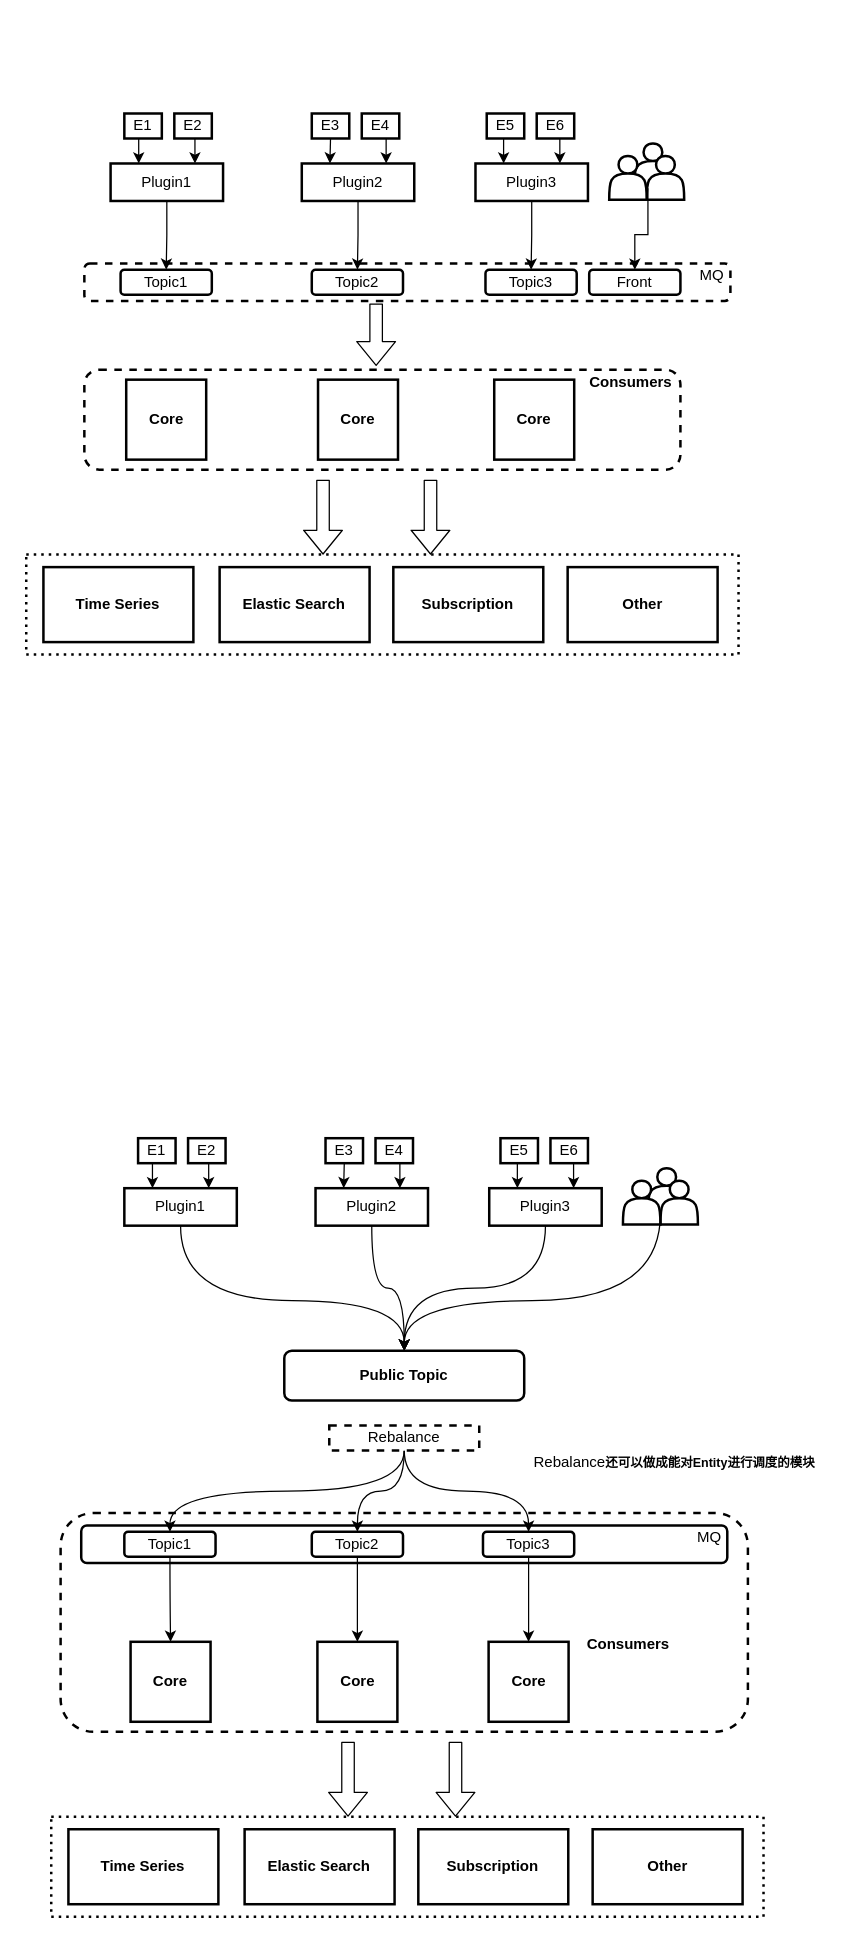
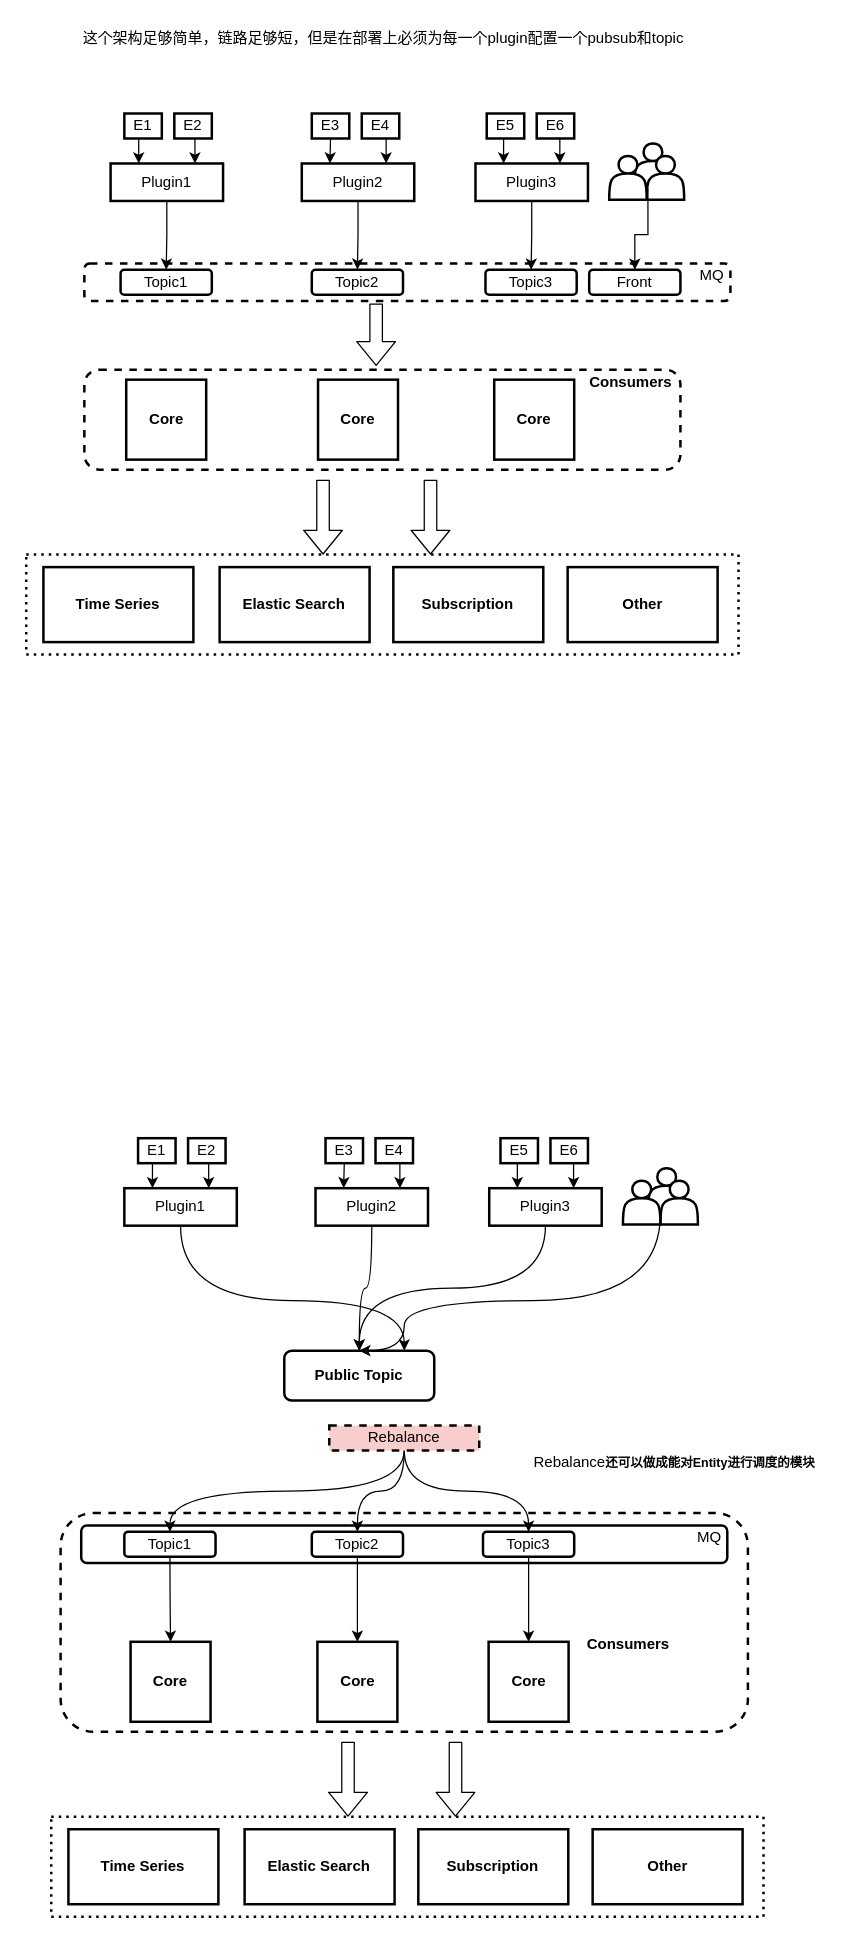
+ <mxCell id="30" value="&lt;font color=&quot;#000000&quot;&gt;这个架构足够简单，链路足够短，但是在部署上必须为每一个plugin配置一个pubsub和topic&lt;/font&gt;" style="text;html=1;align=center;verticalAlign=middle;resizable=0;points=[];autosize=1;strokeColor=none;" vertex="1" parent="1"><mxGeometry x="55.5" y="20" width="500" height="20" as="geometry" /></mxCell>
- <mxCell id="87" value="&lt;b&gt;&lt;font color=&quot;#000000&quot;&gt;Public Topic&lt;/font&gt;&lt;/b&gt;" style="rounded=1;whiteSpace=wrap;html=1;strokeColor=#000000;strokeWidth=2;fillColor=#FFFFFF;" vertex="1" parent="1"><mxGeometry x="227" y="1080" width="192" height="40" as="geometry" /></mxCell>
+ <mxCell id="87" value="&lt;b&gt;&lt;font color=&quot;#000000&quot;&gt;Public Topic&lt;/font&gt;&lt;/b&gt;" style="rounded=1;whiteSpace=wrap;html=1;strokeColor=#000000;strokeWidth=2;fillColor=#FFFFFF;" vertex="1" parent="1"><mxGeometry x="227" y="1080" width="120" height="40" as="geometry" /></mxCell>
- <mxCell id="92" value="&lt;font color=&quot;#000000&quot;&gt;Rebalance&lt;/font&gt;" style="rounded=0;whiteSpace=wrap;html=1;strokeColor=#000000;strokeWidth=2;fillColor=#FFFFFF;dashed=1;" vertex="1" parent="1"><mxGeometry x="263" y="1140" width="120" height="20" as="geometry" /></mxCell>
+ <mxCell id="92" value="&lt;font color=&quot;#000000&quot;&gt;Rebalance&lt;/font&gt;" style="rounded=0;whiteSpace=wrap;html=1;strokeColor=#000000;strokeWidth=2;fillColor=#f8cecc;dashed=1;" vertex="1" parent="1"><mxGeometry x="263" y="1140" width="120" height="20" as="geometry" /></mxCell>
